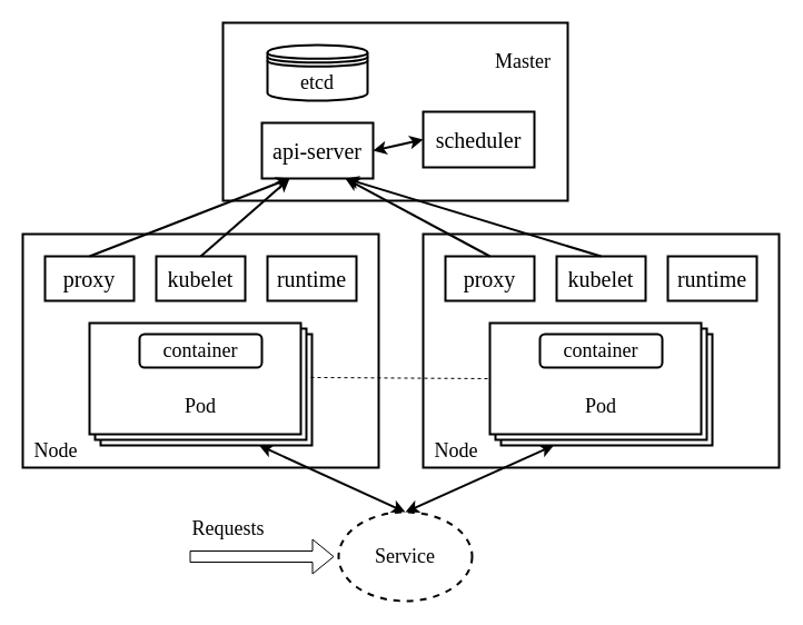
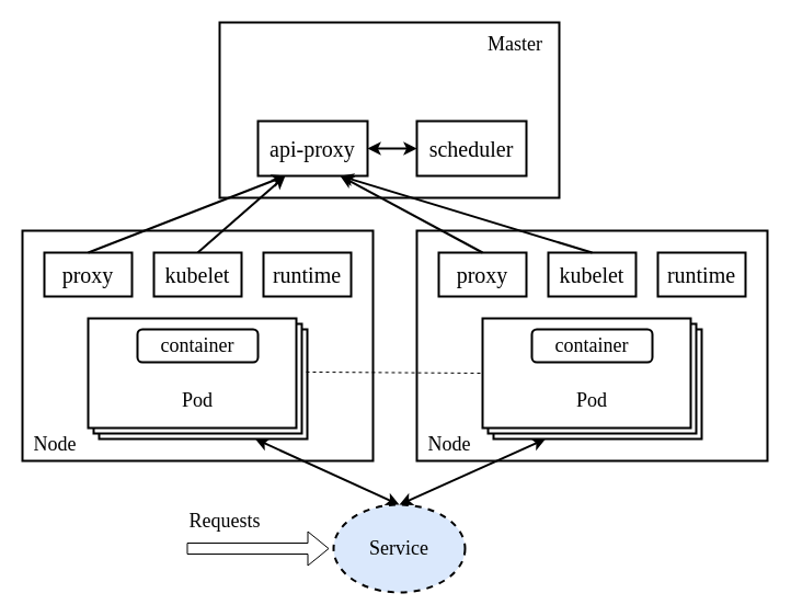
- <mxCell id="7" value="Master" style="text;html=1;strokeColor=none;fillColor=none;align=center;verticalAlign=middle;whiteSpace=wrap;rounded=0;fontFamily=Times New Roman;fontSize=18;" vertex="1" parent="1"><mxGeometry x="440" y="40" width="60" height="30" as="geometry" /></mxCell>
+ <mxCell id="7" value="Master" style="text;html=1;strokeColor=none;fillColor=none;align=center;verticalAlign=middle;whiteSpace=wrap;rounded=0;fontFamily=Times New Roman;fontSize=18;" vertex="1" parent="1"><mxGeometry x="440" y="25" width="60" height="30" as="geometry" /></mxCell>
- <mxCell id="3" value="&lt;font style=&quot;font-size: 18px;&quot; face=&quot;Times New Roman&quot;&gt;etcd&lt;/font&gt;" style="shape=datastore;whiteSpace=wrap;html=1;strokeWidth=2;" vertex="1" parent="1"><mxGeometry x="240" y="40" width="90" height="50" as="geometry" /></mxCell>
- <mxCell id="5" value="&lt;font style=&quot;font-size: 20px;&quot; face=&quot;Times New Roman&quot;&gt;scheduler&lt;/font&gt;" style="rounded=0;whiteSpace=wrap;html=1;strokeWidth=2;" vertex="1" parent="1"><mxGeometry x="380" y="100" width="100" height="50" as="geometry" /></mxCell>
+ <mxCell id="5" value="&lt;font style=&quot;font-size: 20px;&quot; face=&quot;Times New Roman&quot;&gt;scheduler&lt;/font&gt;" style="rounded=0;whiteSpace=wrap;html=1;strokeWidth=2;" vertex="1" parent="1"><mxGeometry x="380" y="110" width="100" height="50" as="geometry" /></mxCell>
- <mxCell id="4" value="&lt;font style=&quot;font-size: 20px;&quot; face=&quot;Times New Roman&quot;&gt;api-server&lt;/font&gt;" style="rounded=0;whiteSpace=wrap;html=1;strokeWidth=2;" vertex="1" parent="1"><mxGeometry x="235" y="110" width="100" height="50" as="geometry" /></mxCell>
+ <mxCell id="4" value="&lt;font style=&quot;font-size: 20px;&quot; face=&quot;Times New Roman&quot;&gt;api-proxy&lt;/font&gt;" style="rounded=0;whiteSpace=wrap;html=1;strokeWidth=2;" vertex="1" parent="1"><mxGeometry x="235" y="110" width="100" height="50" as="geometry" /></mxCell>
- <mxCell id="28" value="Service" style="ellipse;whiteSpace=wrap;html=1;fontFamily=Times New Roman;fontSize=18;strokeWidth=2;dashed=1;" vertex="1" parent="1"><mxGeometry x="304" y="460" width="120" height="80" as="geometry" /></mxCell>
+ <mxCell id="28" value="Service" style="ellipse;whiteSpace=wrap;html=1;fontFamily=Times New Roman;fontSize=18;strokeWidth=2;dashed=1;fillColor=#dae8fc;" vertex="1" parent="1"><mxGeometry x="304" y="460" width="120" height="80" as="geometry" /></mxCell>
